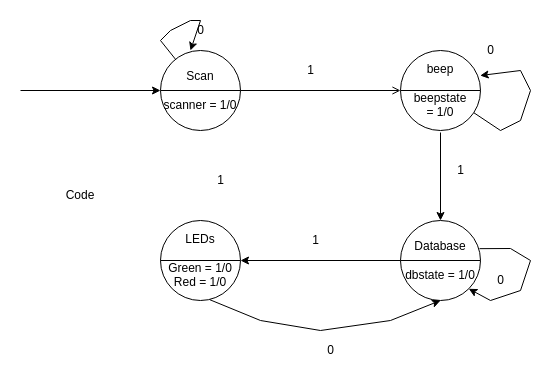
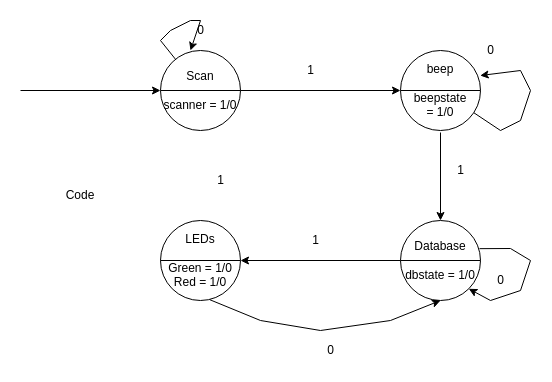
- <mxCell id="8" value="" style="endArrow=open;html=1;rounded=0;exitX=1;exitY=0.5;exitDx=0;exitDy=0;entryX=0;entryY=0.5;entryDx=0;entryDy=0;" edge="1" parent="1" source="2" target="3"><mxGeometry width="50" height="50" relative="1" as="geometry"><mxPoint x="270" y="120" as="sourcePoint" /><mxPoint x="320" y="70" as="targetPoint" /></mxGeometry></mxCell>
+ <mxCell id="8" value="" style="endArrow=classic;html=1;rounded=0;exitX=1;exitY=0.5;exitDx=0;exitDy=0;entryX=0;entryY=0.5;entryDx=0;entryDy=0;" edge="1" parent="1" source="2" target="3"><mxGeometry width="50" height="50" relative="1" as="geometry"><mxPoint x="270" y="120" as="sourcePoint" /><mxPoint x="320" y="70" as="targetPoint" /></mxGeometry></mxCell>
